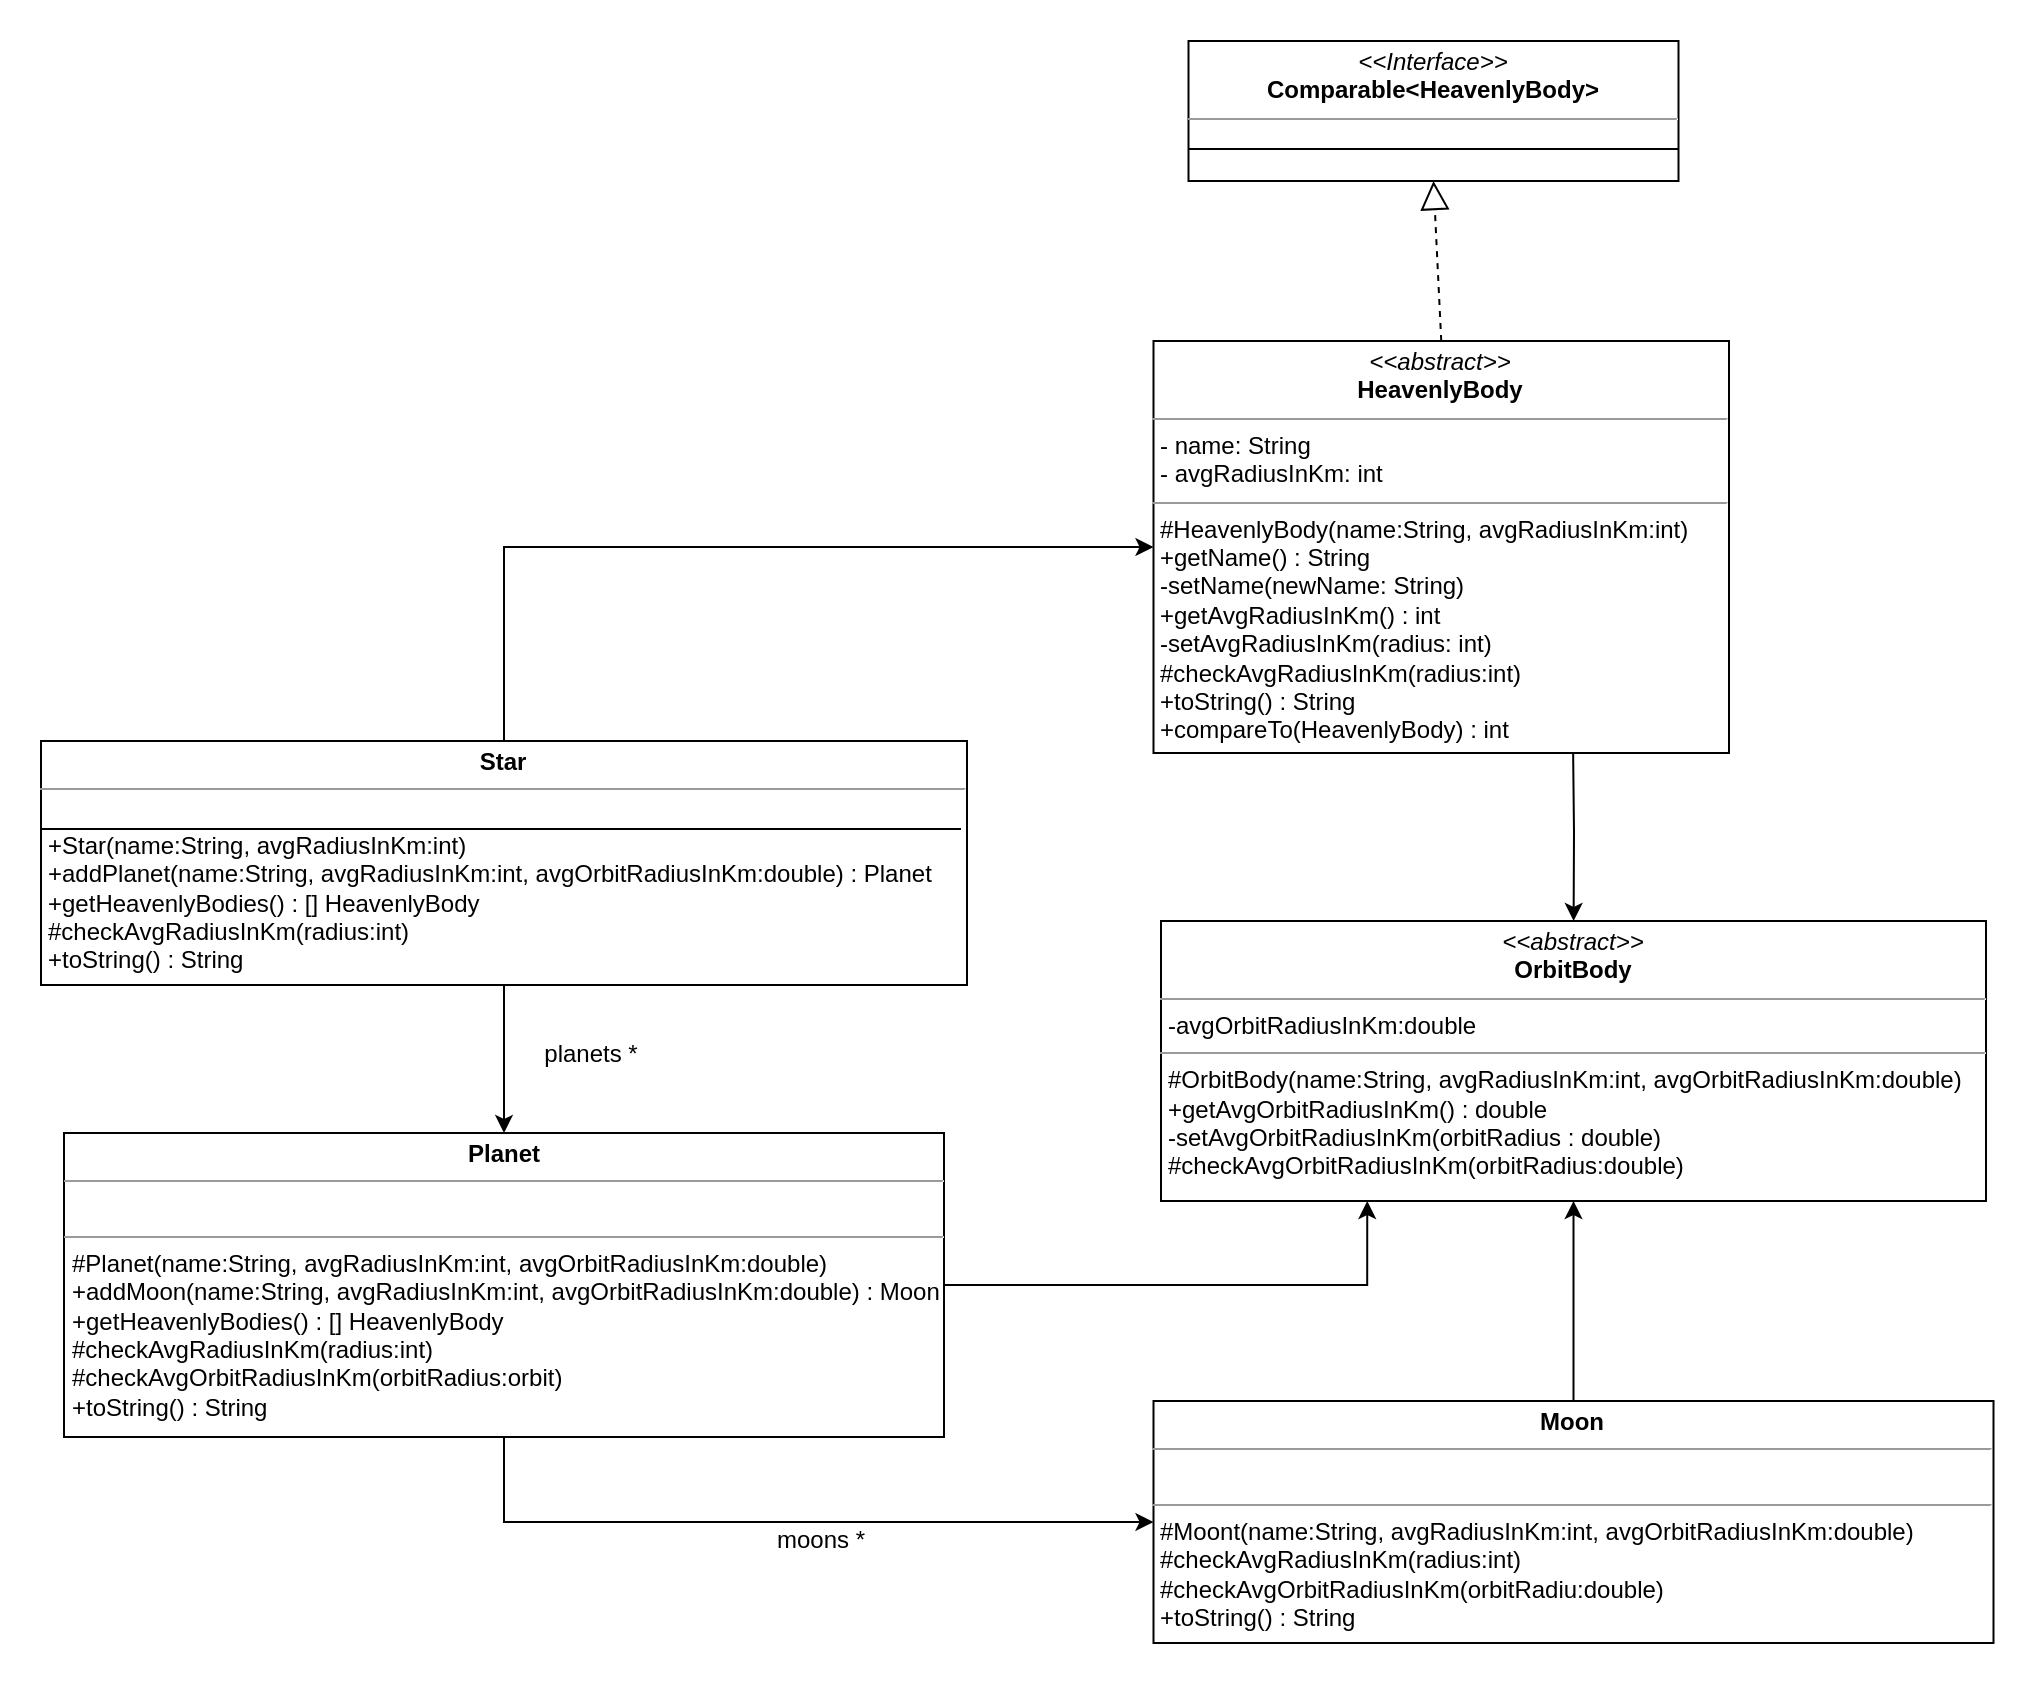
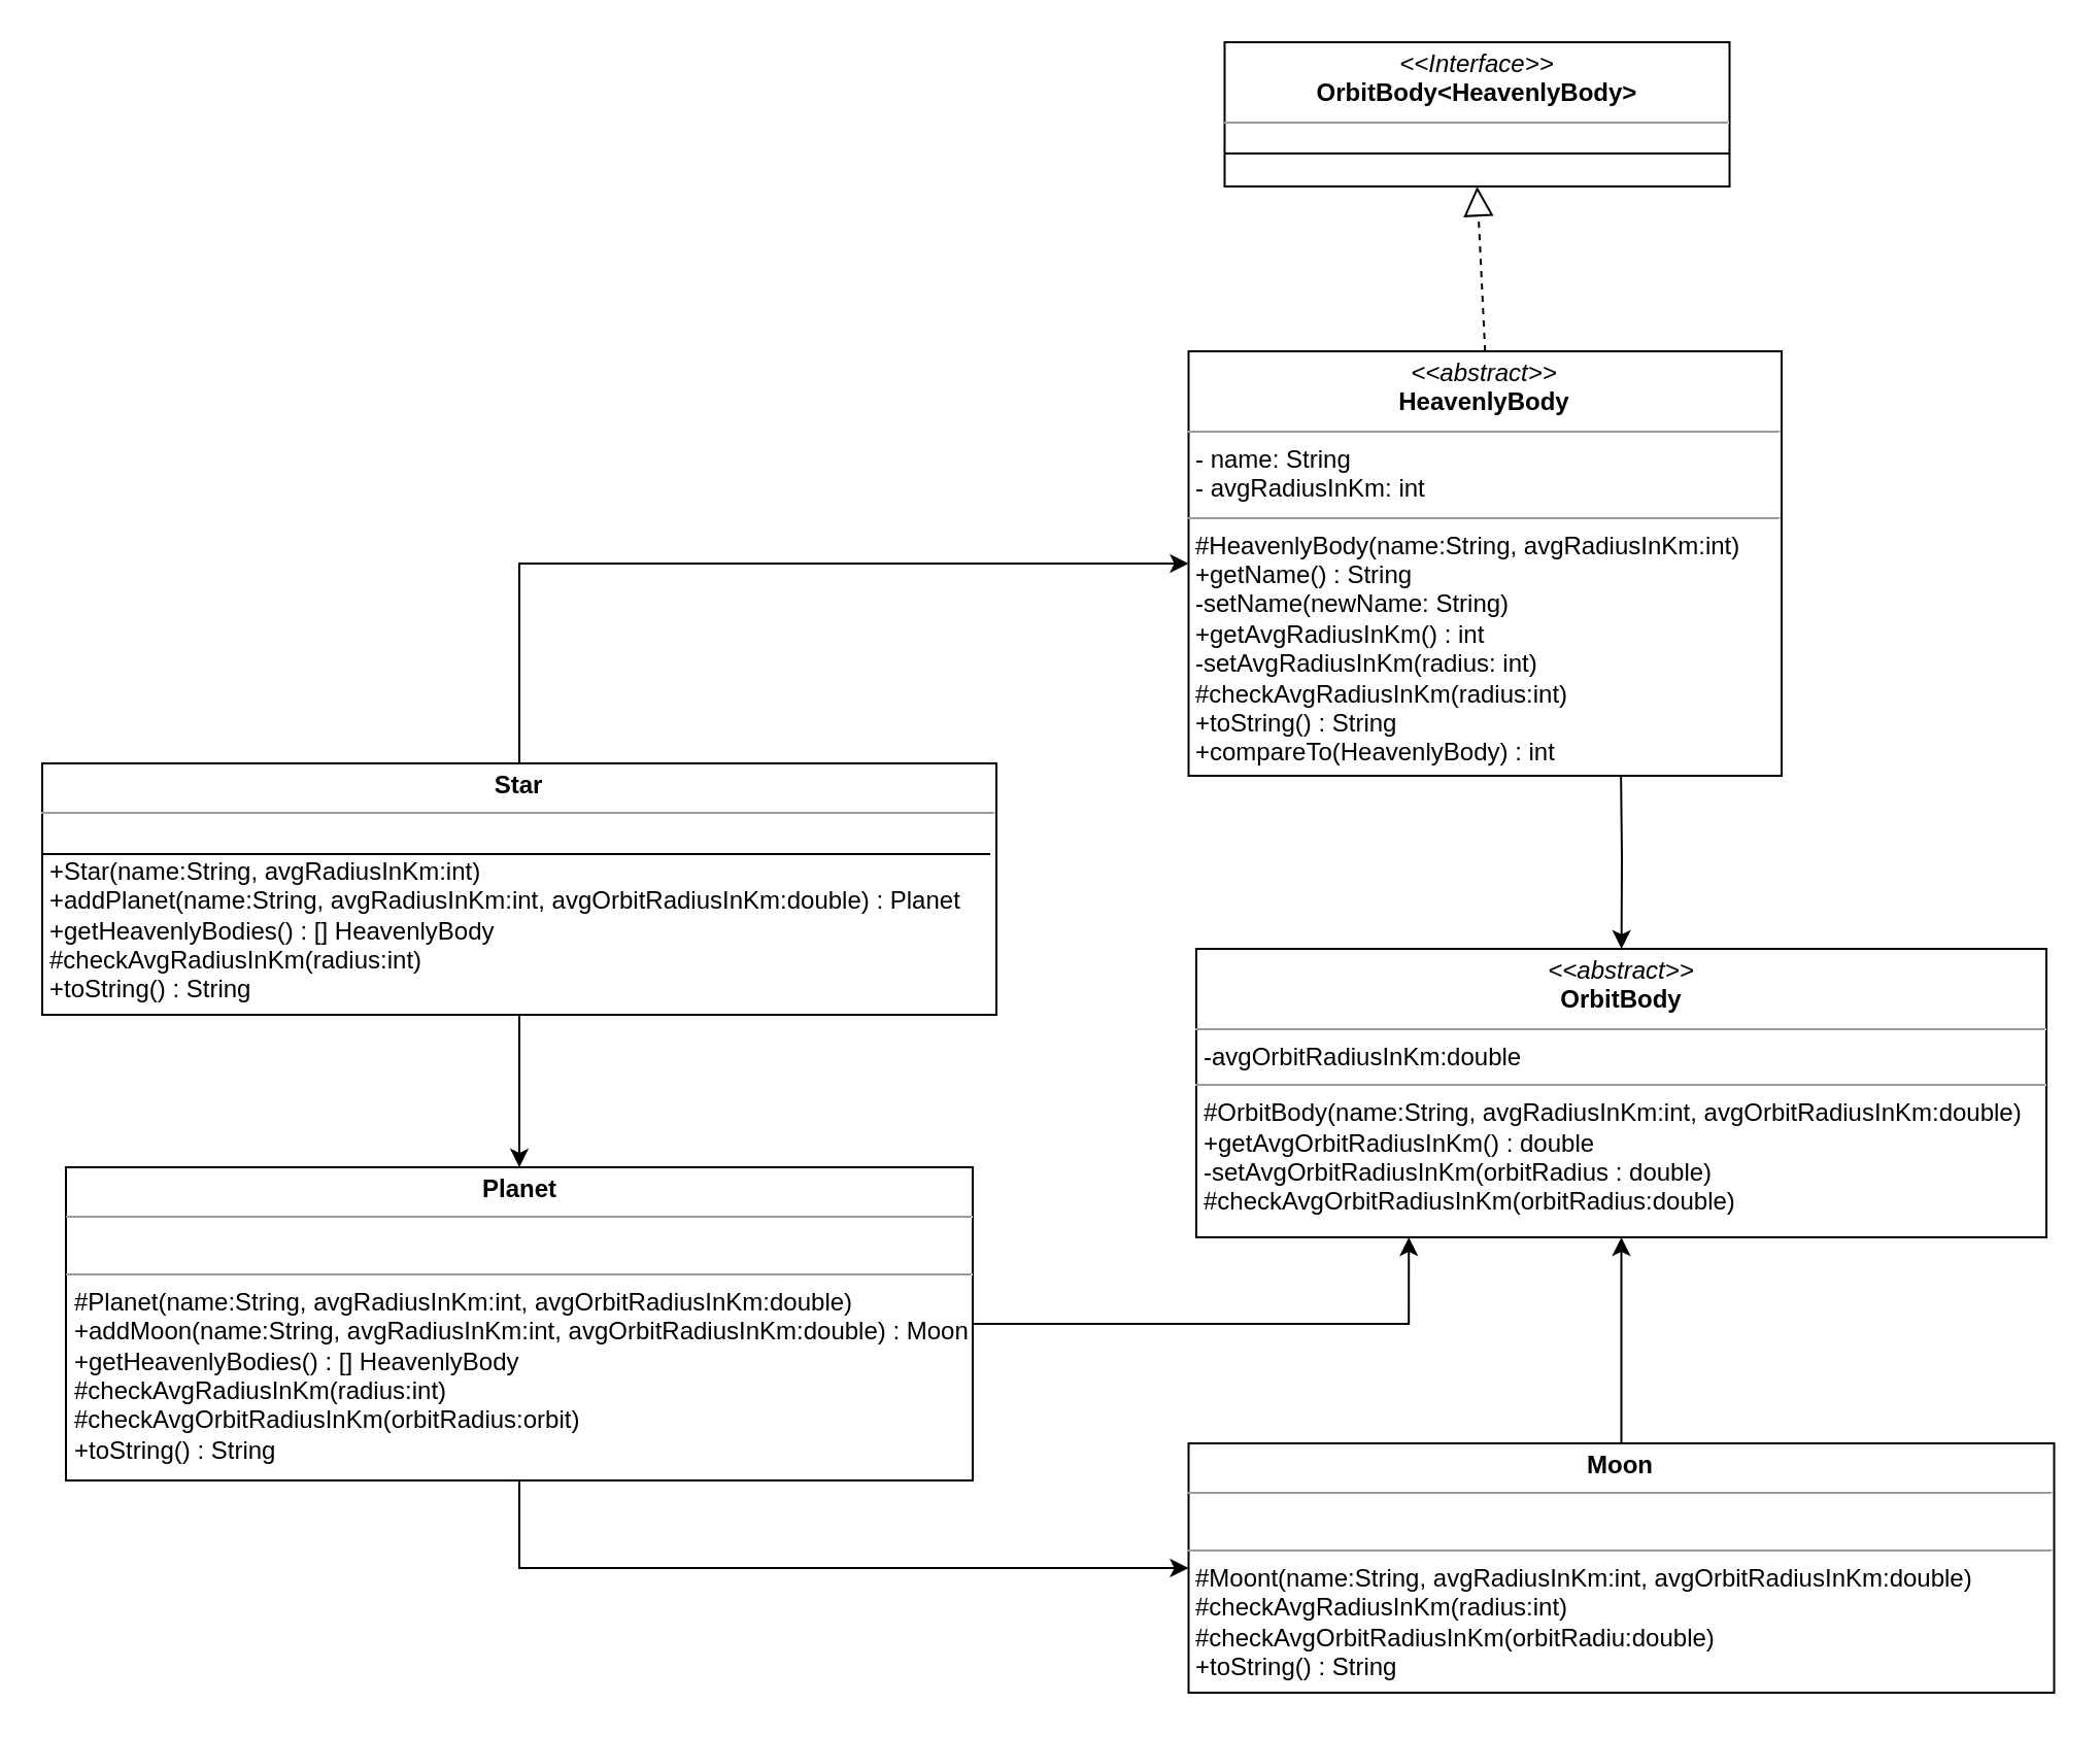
- <mxCell id="4" value="&lt;p style=&quot;margin:0px;margin-top:4px;text-align:center;&quot;&gt;&lt;i&gt;&amp;lt;&amp;lt;Interface&amp;gt;&amp;gt;&lt;/i&gt;&lt;br&gt;&lt;b&gt;Comparable&amp;lt;HeavenlyBody&amp;gt;&lt;/b&gt;&lt;br&gt;&lt;/p&gt;&lt;hr size=&quot;1&quot;&gt;&lt;p style=&quot;margin:0px;margin-left:4px;&quot;&gt;&lt;br&gt;&lt;/p&gt;" style="verticalAlign=top;align=left;overflow=fill;fontSize=12;fontFamily=Helvetica;html=1;" vertex="1" parent="1"><mxGeometry x="593.75" y="20" width="245" height="70" as="geometry" /></mxCell>
+ <mxCell id="4" value="&lt;p style=&quot;margin:0px;margin-top:4px;text-align:center;&quot;&gt;&lt;i&gt;&amp;lt;&amp;lt;Interface&amp;gt;&amp;gt;&lt;/i&gt;&lt;br&gt;&lt;b&gt;OrbitBody&amp;lt;HeavenlyBody&amp;gt;&lt;/b&gt;&lt;br&gt;&lt;/p&gt;&lt;hr size=&quot;1&quot;&gt;&lt;p style=&quot;margin:0px;margin-left:4px;&quot;&gt;&lt;br&gt;&lt;/p&gt;" style="verticalAlign=top;align=left;overflow=fill;fontSize=12;fontFamily=Helvetica;html=1;" vertex="1" parent="1"><mxGeometry x="593.75" y="20" width="245" height="70" as="geometry" /></mxCell>
- <mxCell id="17" value="planets *" style="text;html=1;align=center;verticalAlign=middle;resizable=0;points=[];autosize=1;strokeColor=none;fillColor=none;" vertex="1" parent="1"><mxGeometry x="260" y="512" width="70" height="30" as="geometry" /></mxCell>
- <mxCell id="18" value="moons *" style="text;html=1;align=center;verticalAlign=middle;resizable=0;points=[];autosize=1;strokeColor=none;fillColor=none;" vertex="1" parent="1"><mxGeometry x="375" y="755" width="70" height="30" as="geometry" /></mxCell>
